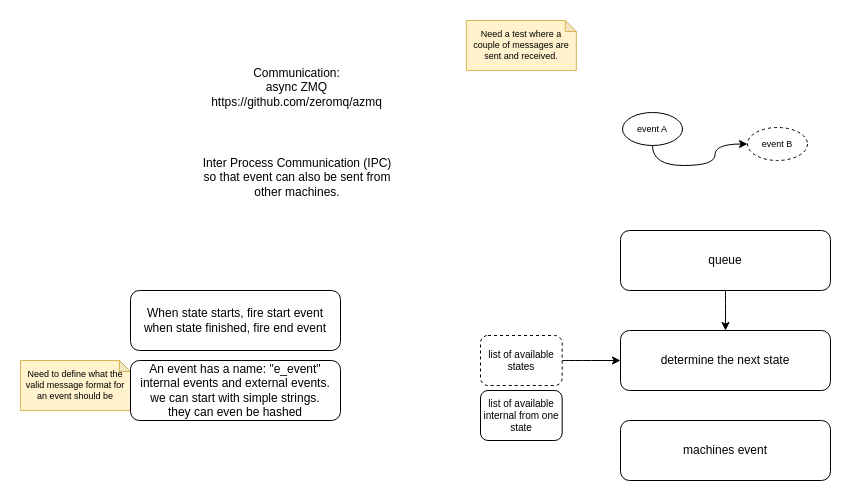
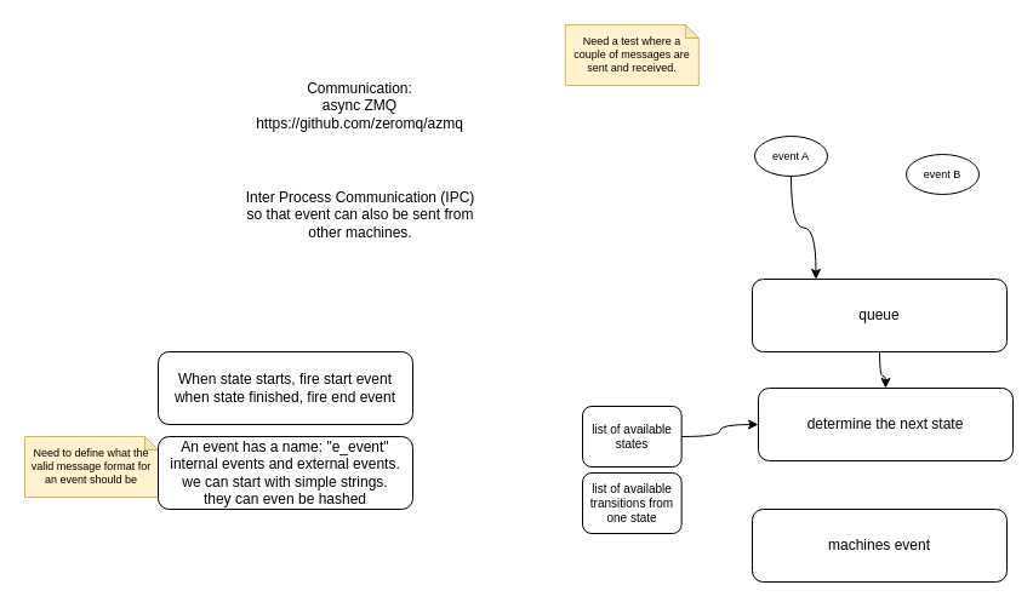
- <mxCell id="12" value="event B" style="ellipse;whiteSpace=wrap;html=1;fontSize=9;dashed=1;" vertex="1" parent="1"><mxGeometry x="747" y="127" width="60" height="33" as="geometry" /></mxCell>
+ <mxCell id="12" value="event B" style="ellipse;whiteSpace=wrap;html=1;fontSize=9;" vertex="1" parent="1"><mxGeometry x="747" y="127" width="60" height="33" as="geometry" /></mxCell>
- <mxCell id="6" style="edgeStyle=orthogonalEdgeStyle;rounded=0;orthogonalLoop=1;jettySize=auto;html=1;exitX=0.5;exitY=1;exitDx=0;exitDy=0;fontSize=9;curved=1;" edge="1" parent="1" source="7" target="12"><mxGeometry relative="1" as="geometry" /></mxCell>
+ <mxCell id="6" style="edgeStyle=orthogonalEdgeStyle;rounded=0;orthogonalLoop=1;jettySize=auto;html=1;exitX=0.5;exitY=1;exitDx=0;exitDy=0;entryX=0.25;entryY=0;entryDx=0;entryDy=0;fontSize=9;curved=1;" edge="1" parent="1" source="7" target="5"><mxGeometry relative="1" as="geometry" /></mxCell>
- <mxCell id="11" value="list of available states" style="rounded=1;whiteSpace=wrap;html=1;fontSize=10;dashed=1;" vertex="1" parent="1"><mxGeometry x="480" y="335" width="81.67" height="50" as="geometry" /></mxCell>
+ <mxCell id="11" value="list of available states" style="rounded=1;whiteSpace=wrap;html=1;fontSize=10;" vertex="1" parent="1"><mxGeometry x="480" y="335" width="81.67" height="50" as="geometry" /></mxCell>
- <mxCell id="8" value="determine the next state" style="rounded=1;whiteSpace=wrap;html=1;" vertex="1" parent="1"><mxGeometry x="620" y="330" width="210" height="60" as="geometry" /></mxCell>
+ <mxCell id="8" value="determine the next state" style="rounded=1;whiteSpace=wrap;html=1;" vertex="1" parent="1"><mxGeometry x="625" y="320" width="210" height="60" as="geometry" /></mxCell>
- <mxCell id="14" value="list of available internal from one state" style="rounded=1;whiteSpace=wrap;html=1;fontSize=10;" vertex="1" parent="1"><mxGeometry x="480" y="390" width="81.67" height="50" as="geometry" /></mxCell>
+ <mxCell id="14" value="list of available transitions from one state" style="rounded=1;whiteSpace=wrap;html=1;fontSize=10;" vertex="1" parent="1"><mxGeometry x="480" y="390" width="81.67" height="50" as="geometry" /></mxCell>
